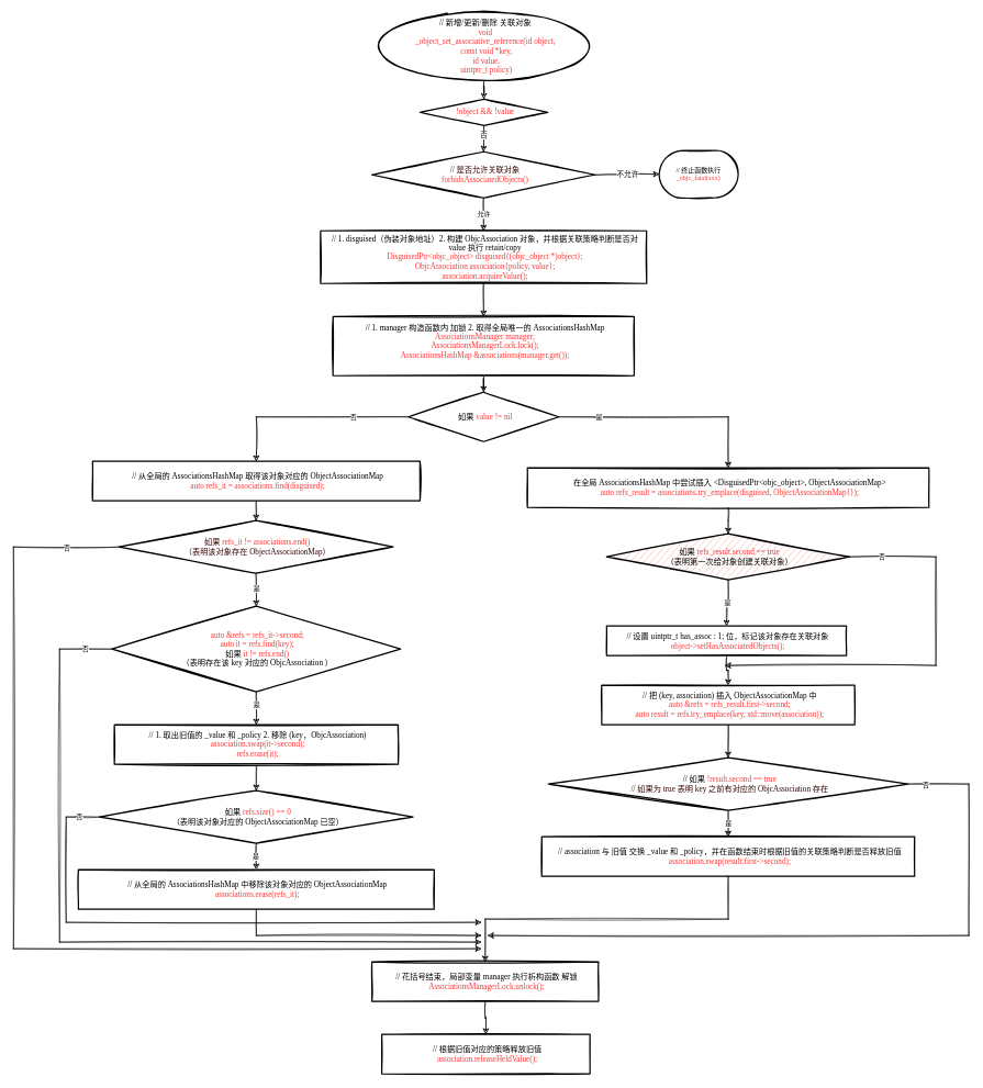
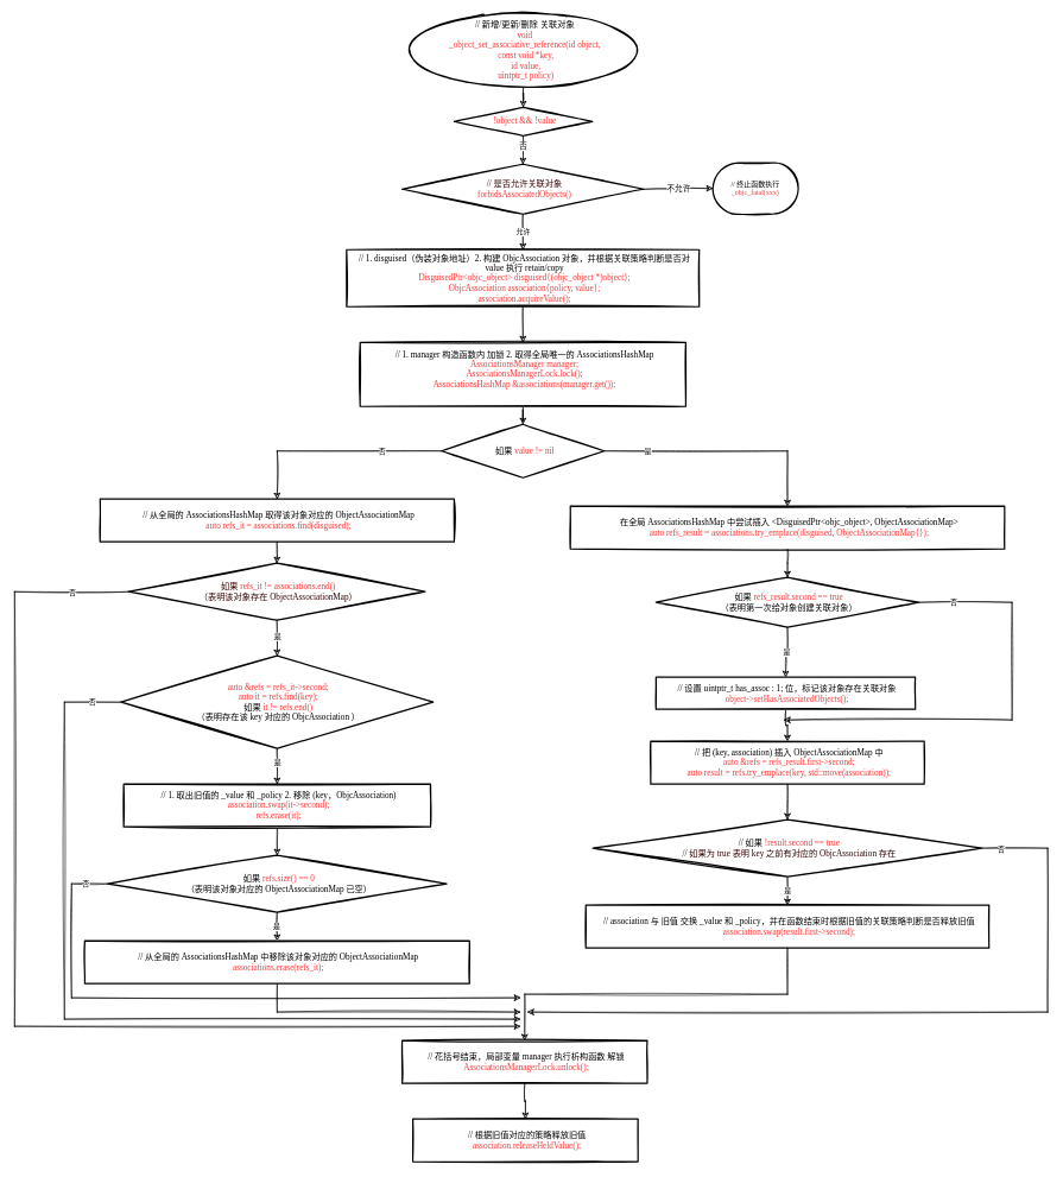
- <mxCell id="24" value="如果&amp;nbsp;&lt;font color=&quot;#ff3333&quot;&gt;refs_result.second == true&lt;/font&gt;&lt;br&gt;（表明第一次给对象创建关联对象）" style="rhombus;whiteSpace=wrap;html=1;fontFamily=Comic Sans MS;strokeWidth=2;spacingLeft=5;sketch=1;fillColor=#f8cecc;" vertex="1" parent="1"><mxGeometry x="920.25" y="810" width="369" height="70" as="geometry" /></mxCell>
+ <mxCell id="24" value="如果&amp;nbsp;&lt;font color=&quot;#ff3333&quot;&gt;refs_result.second == true&lt;/font&gt;&lt;br&gt;（表明第一次给对象创建关联对象）" style="rhombus;whiteSpace=wrap;html=1;fontFamily=Comic Sans MS;strokeWidth=2;spacingLeft=5;sketch=1;" vertex="1" parent="1"><mxGeometry x="920.25" y="810" width="369" height="70" as="geometry" /></mxCell>
